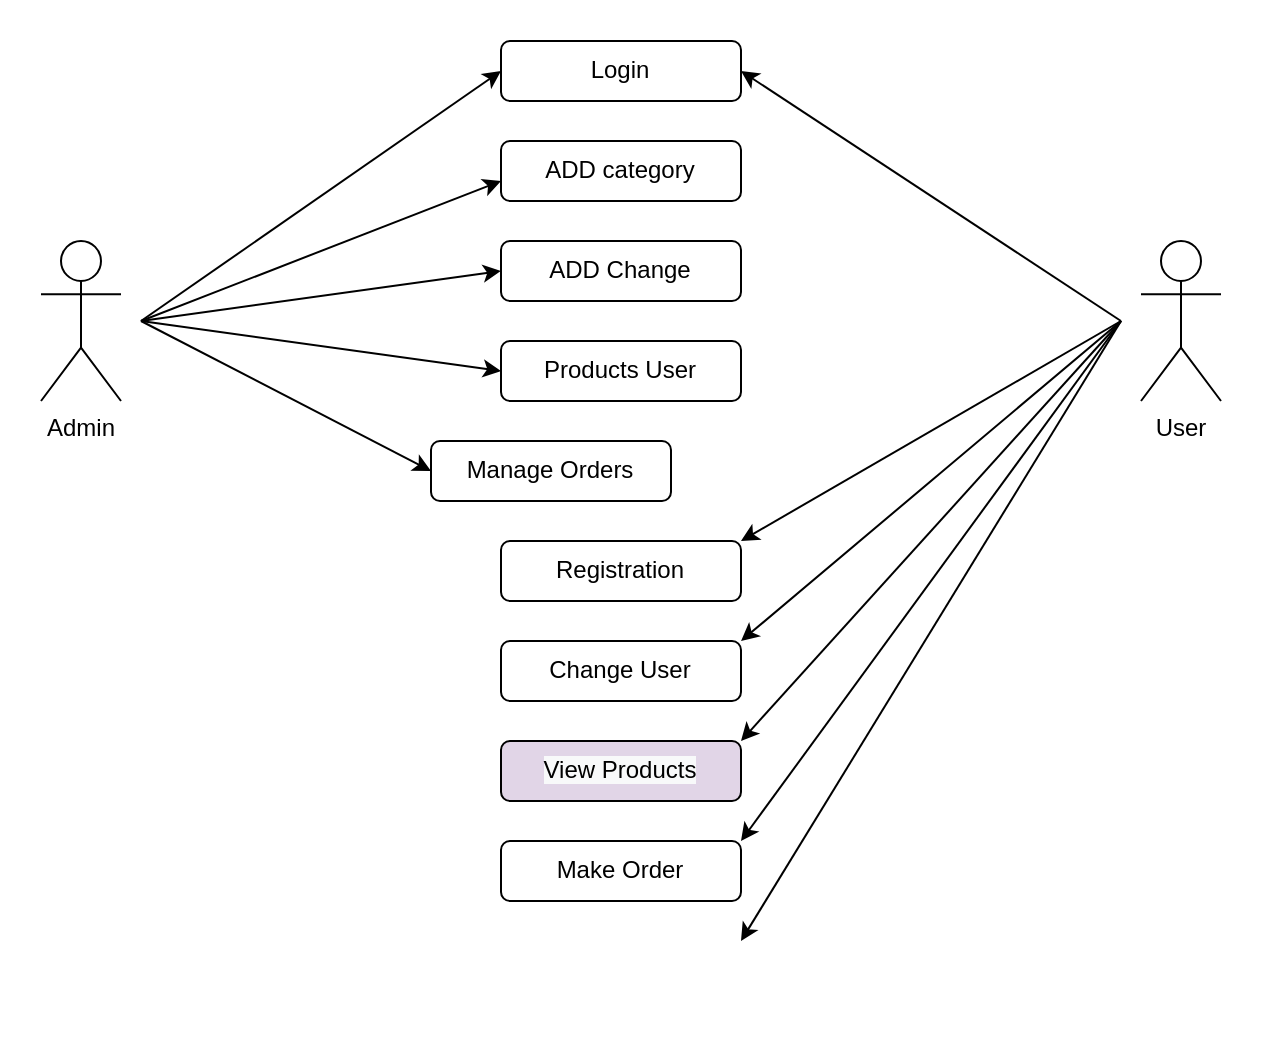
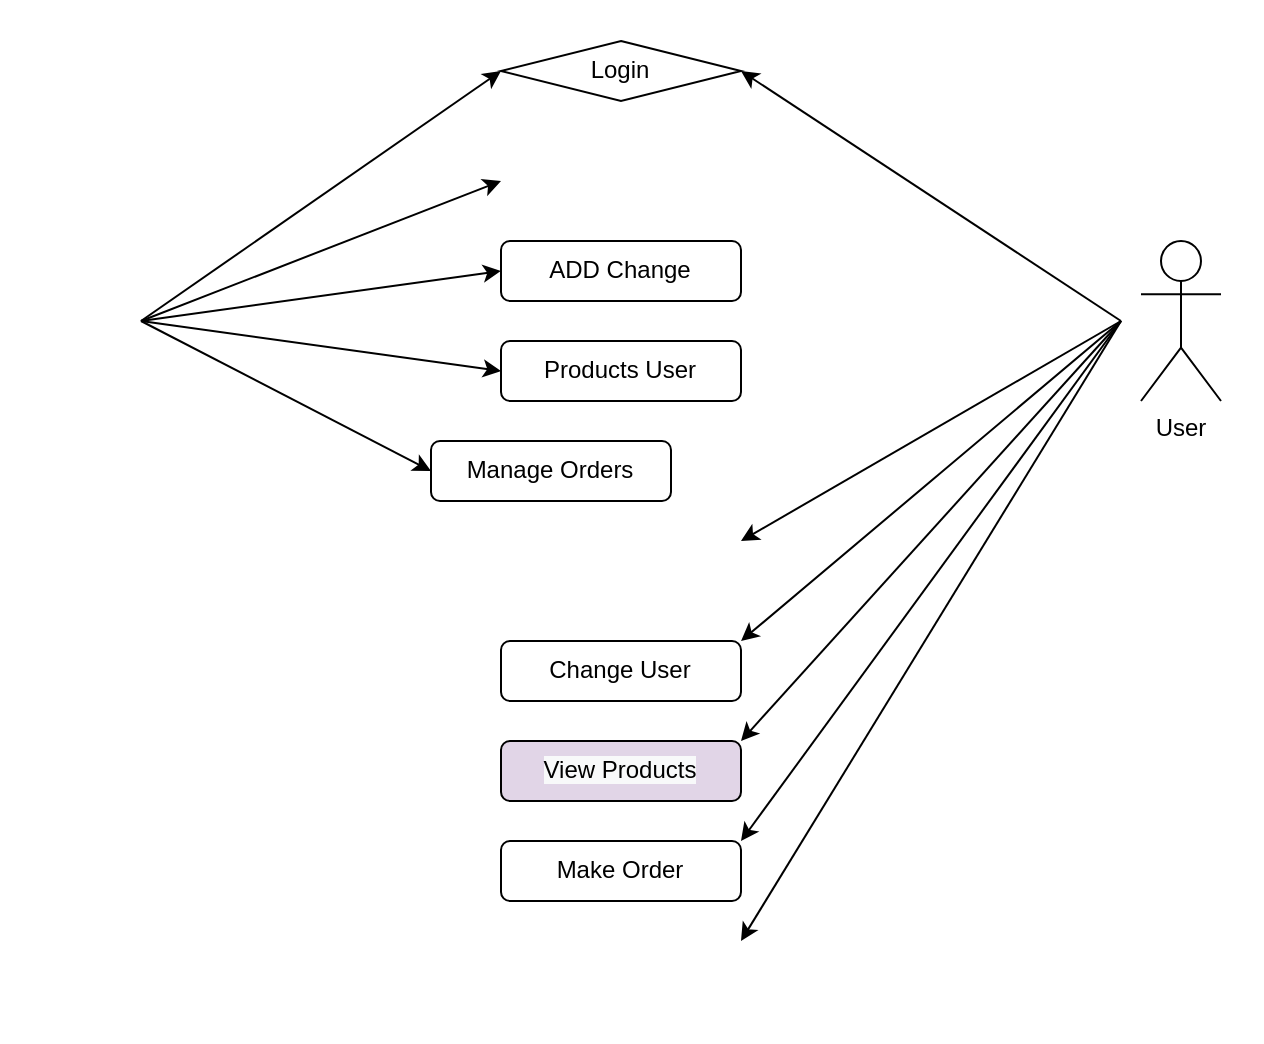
- <mxCell id="5" value="Login" style="rounded=1;whiteSpace=wrap;html=1;" parent="2" vertex="1"><mxGeometry x="230" width="120" height="30" as="geometry" /></mxCell>
+ <mxCell id="5" value="Login" style="rhombus;whiteSpace=wrap;html=1;" parent="2" vertex="1"><mxGeometry x="230" width="120" height="30" as="geometry" /></mxCell>
- <mxCell id="6" value="ADD category" style="rounded=1;whiteSpace=wrap;html=1;" parent="2" vertex="1"><mxGeometry x="230" y="50" width="120" height="30" as="geometry" /></mxCell>
- <mxCell id="3" value="Admin" style="shape=umlActor;verticalLabelPosition=bottom;verticalAlign=top;html=1;" parent="2" vertex="1"><mxGeometry y="100" width="40" height="80" as="geometry" /></mxCell>
- <mxCell id="8" value="Registration" style="rounded=1;whiteSpace=wrap;html=1;" parent="2" vertex="1"><mxGeometry x="230" y="250" width="120" height="30" as="geometry" /></mxCell>
